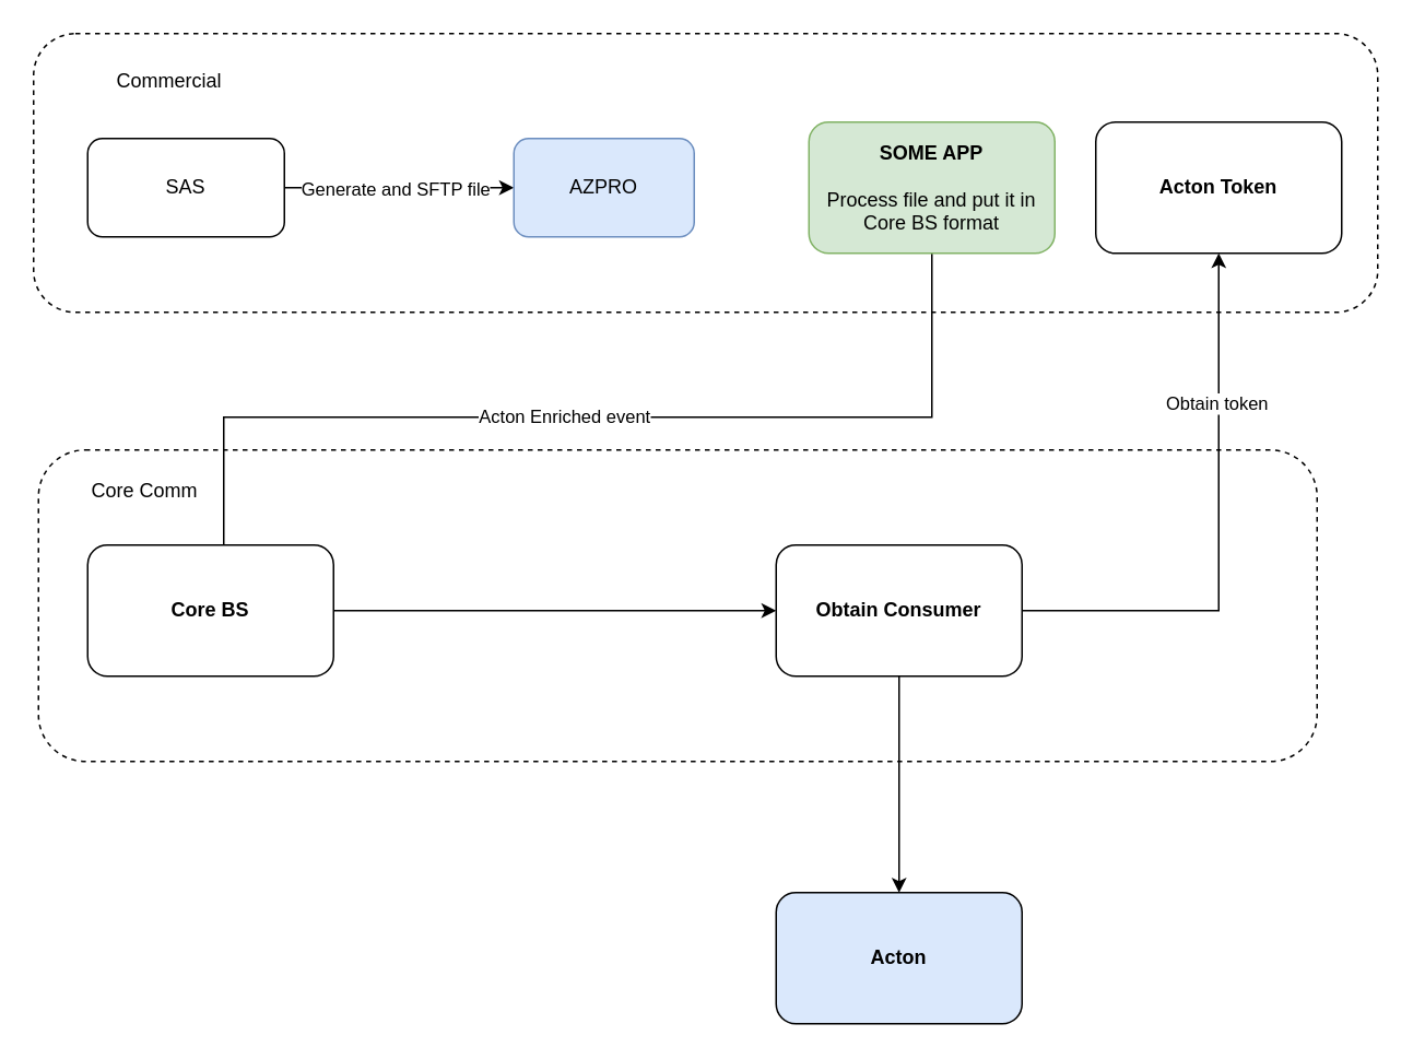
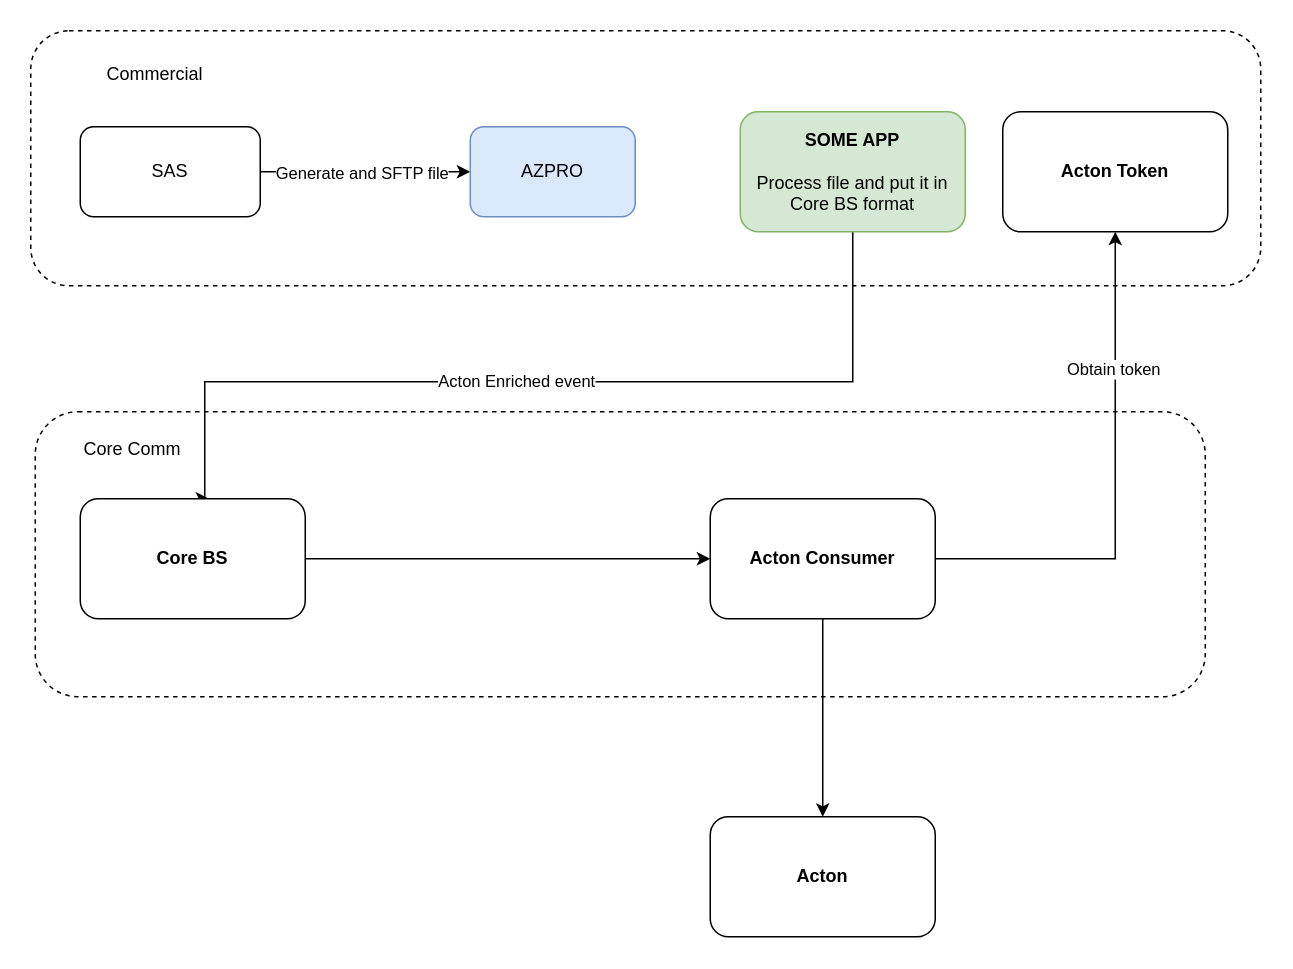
- <mxCell id="8" value="" style="edgeStyle=orthogonalEdgeStyle;rounded=0;orthogonalLoop=1;jettySize=auto;html=1;entryX=0.573;entryY=0;entryDx=0;entryDy=0;entryPerimeter=0;exitX=0.5;exitY=1;exitDx=0;exitDy=0;endArrow=none;" edge="1" parent="1" source="10" target="12"><mxGeometry relative="1" as="geometry"><mxPoint x="701" y="164" as="sourcePoint" /><mxPoint x="136" y="274" as="targetPoint" /><Array as="points"><mxPoint x="568" y="254" /><mxPoint x="136" y="254" /><mxPoint x="136" y="332" /></Array></mxGeometry></mxCell>
+ <mxCell id="8" value="" style="edgeStyle=orthogonalEdgeStyle;rounded=0;orthogonalLoop=1;jettySize=auto;html=1;entryX=0.573;entryY=0;entryDx=0;entryDy=0;entryPerimeter=0;exitX=0.5;exitY=1;exitDx=0;exitDy=0;" edge="1" parent="1" source="10" target="12"><mxGeometry relative="1" as="geometry"><mxPoint x="701" y="164" as="sourcePoint" /><mxPoint x="136" y="274" as="targetPoint" /><Array as="points"><mxPoint x="568" y="254" /><mxPoint x="136" y="254" /><mxPoint x="136" y="332" /></Array></mxGeometry></mxCell>
- <mxCell id="16" value="&lt;div&gt;&lt;b&gt;Obtain Consumer&lt;/b&gt;&lt;/div&gt;" style="rounded=1;whiteSpace=wrap;html=1;" vertex="1" parent="1"><mxGeometry x="473" y="332" width="150" height="80" as="geometry" /></mxCell>
+ <mxCell id="16" value="&lt;div&gt;&lt;b&gt;Acton Consumer&lt;/b&gt;&lt;/div&gt;" style="rounded=1;whiteSpace=wrap;html=1;" vertex="1" parent="1"><mxGeometry x="473" y="332" width="150" height="80" as="geometry" /></mxCell>
- <mxCell id="17" value="&lt;div&gt;&lt;b&gt;Acton&lt;/b&gt;&lt;/div&gt;" style="rounded=1;whiteSpace=wrap;html=1;fillColor=#dae8fc;" vertex="1" parent="1"><mxGeometry x="473" y="544" width="150" height="80" as="geometry" /></mxCell>
+ <mxCell id="17" value="&lt;div&gt;&lt;b&gt;Acton&lt;/b&gt;&lt;/div&gt;" style="rounded=1;whiteSpace=wrap;html=1;" vertex="1" parent="1"><mxGeometry x="473" y="544" width="150" height="80" as="geometry" /></mxCell>
